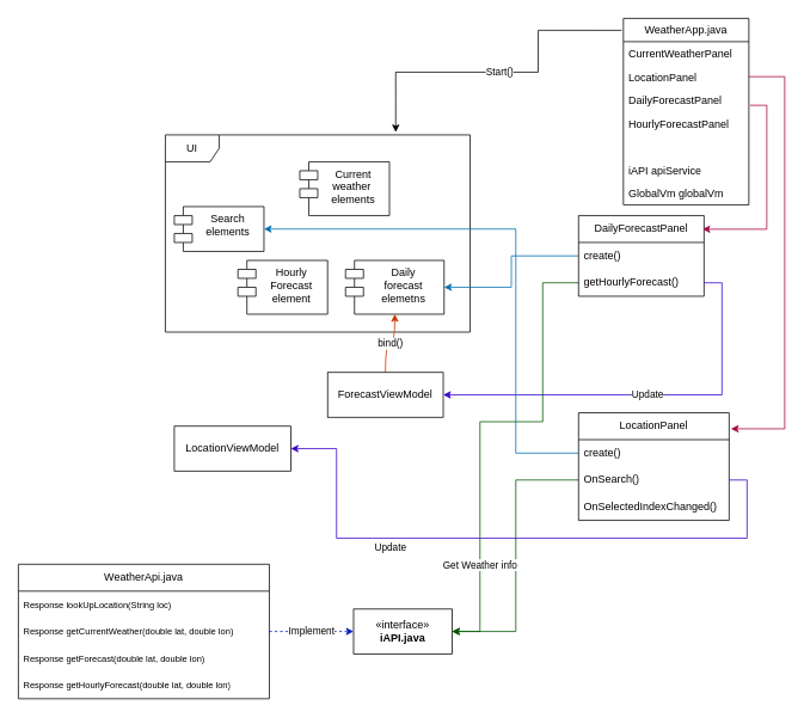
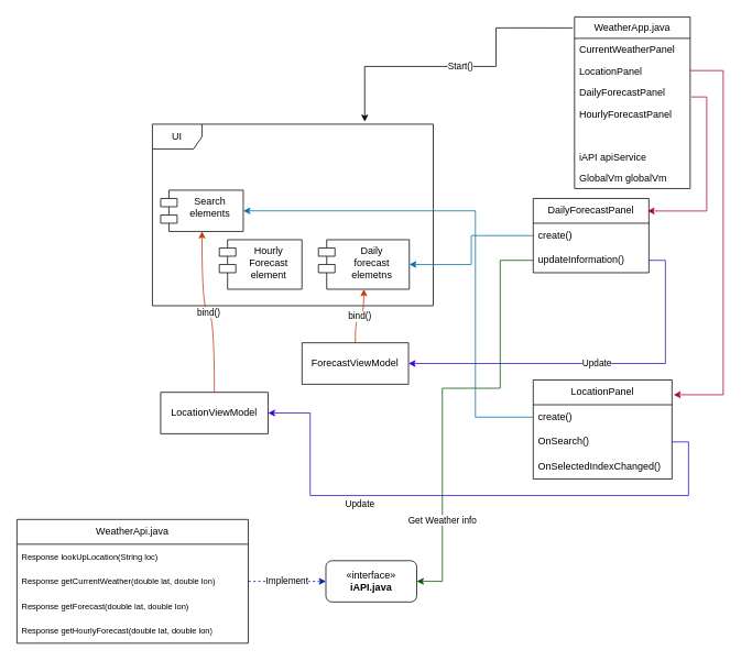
- <mxCell id="3" value="Current weather&amp;nbsp;&lt;br&gt;elements" style="shape=module;align=left;spacingLeft=20;align=center;verticalAlign=top;whiteSpace=wrap;html=1;" vertex="1" parent="1"><mxGeometry x="334" y="180" width="100" height="60" as="geometry" /></mxCell>
- <mxCell id="28" value="getHourlyForecast()" style="text;strokeColor=none;fillColor=none;align=left;verticalAlign=middle;spacingLeft=4;spacingRight=4;overflow=hidden;points=[[0,0.5],[1,0.5]];portConstraint=eastwest;rotatable=0;whiteSpace=wrap;html=1;" vertex="1" parent="26"><mxGeometry y="60" width="140" height="30" as="geometry" /></mxCell>
+ <mxCell id="28" value="updateInformation()" style="text;strokeColor=none;fillColor=none;align=left;verticalAlign=middle;spacingLeft=4;spacingRight=4;overflow=hidden;points=[[0,0.5],[1,0.5]];portConstraint=eastwest;rotatable=0;whiteSpace=wrap;html=1;" vertex="1" parent="26"><mxGeometry y="60" width="140" height="30" as="geometry" /></mxCell>
+ <mxCell id="15" value="bind()" style="edgeStyle=orthogonalEdgeStyle;rounded=0;orthogonalLoop=1;jettySize=auto;html=1;entryX=0.5;entryY=1;entryDx=0;entryDy=0;curved=1;fillColor=#fa6800;strokeColor=#C73500;" edge="1" source="16" parent="1" target="5"><mxGeometry relative="1" as="geometry"><mxPoint x="394" y="220" as="targetPoint" /></mxGeometry></mxCell>
- <mxCell id="37" style="edgeStyle=orthogonalEdgeStyle;rounded=0;orthogonalLoop=1;jettySize=auto;html=1;entryX=1;entryY=0.5;entryDx=0;entryDy=0;fillColor=#008a00;strokeColor=#005700;" edge="1" parent="1" source="31" target="19"><mxGeometry relative="1" as="geometry"><Array as="points"><mxPoint x="575" y="535" /><mxPoint x="575" y="704" /></Array></mxGeometry></mxCell>
- <mxCell id="19" value="«interface»&lt;br&gt;&lt;b&gt;iAPI.java&lt;/b&gt;" style="html=1;whiteSpace=wrap;" vertex="1" parent="1"><mxGeometry x="394" y="679" width="110" height="50" as="geometry" /></mxCell>
+ <mxCell id="19" value="«interface»&lt;br&gt;&lt;b&gt;iAPI.java&lt;/b&gt;" style="html=1;whiteSpace=wrap;rounded=1;" vertex="1" parent="1"><mxGeometry x="394" y="679" width="110" height="50" as="geometry" /></mxCell>
